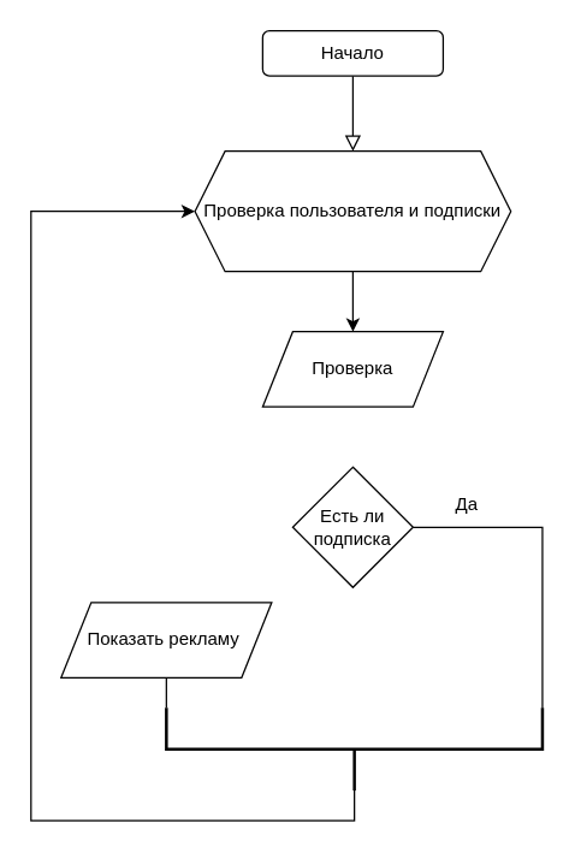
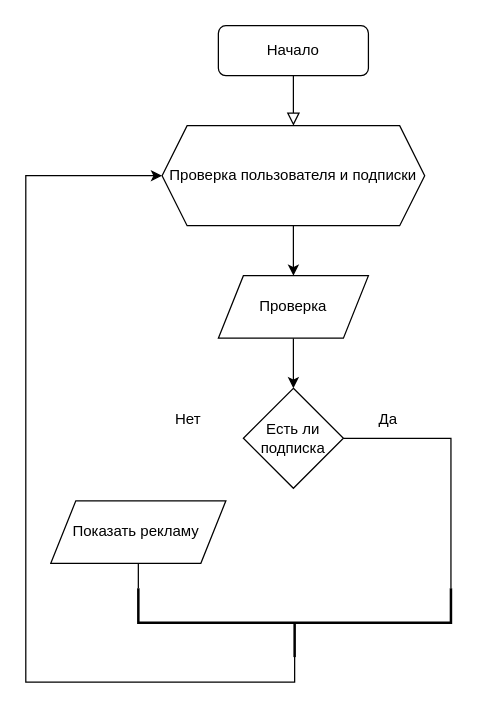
- <mxCell id="3" value="Начало" style="rounded=1;whiteSpace=wrap;html=1;fontSize=12;glass=0;strokeWidth=1;shadow=0;" parent="1" vertex="1"><mxGeometry x="174" y="20" width="120" height="30" as="geometry" /></mxCell>
+ <mxCell id="3" value="Начало" style="rounded=1;whiteSpace=wrap;html=1;fontSize=12;glass=0;strokeWidth=1;shadow=0;" parent="1" vertex="1"><mxGeometry x="174" y="20" width="120" height="40" as="geometry" /></mxCell>
+ <mxCell id="7" style="edgeStyle=orthogonalEdgeStyle;rounded=0;orthogonalLoop=1;jettySize=auto;html=1;entryX=0.5;entryY=0;entryDx=0;entryDy=0;" edge="1" parent="1" source="8" target="6"><mxGeometry relative="1" as="geometry" /></mxCell>
+ <mxCell id="14" value="Нет" style="text;html=1;strokeColor=none;fillColor=none;align=center;verticalAlign=middle;whiteSpace=wrap;rounded=0;" vertex="1" parent="1"><mxGeometry x="120" y="320" width="60" height="30" as="geometry" /></mxCell>
